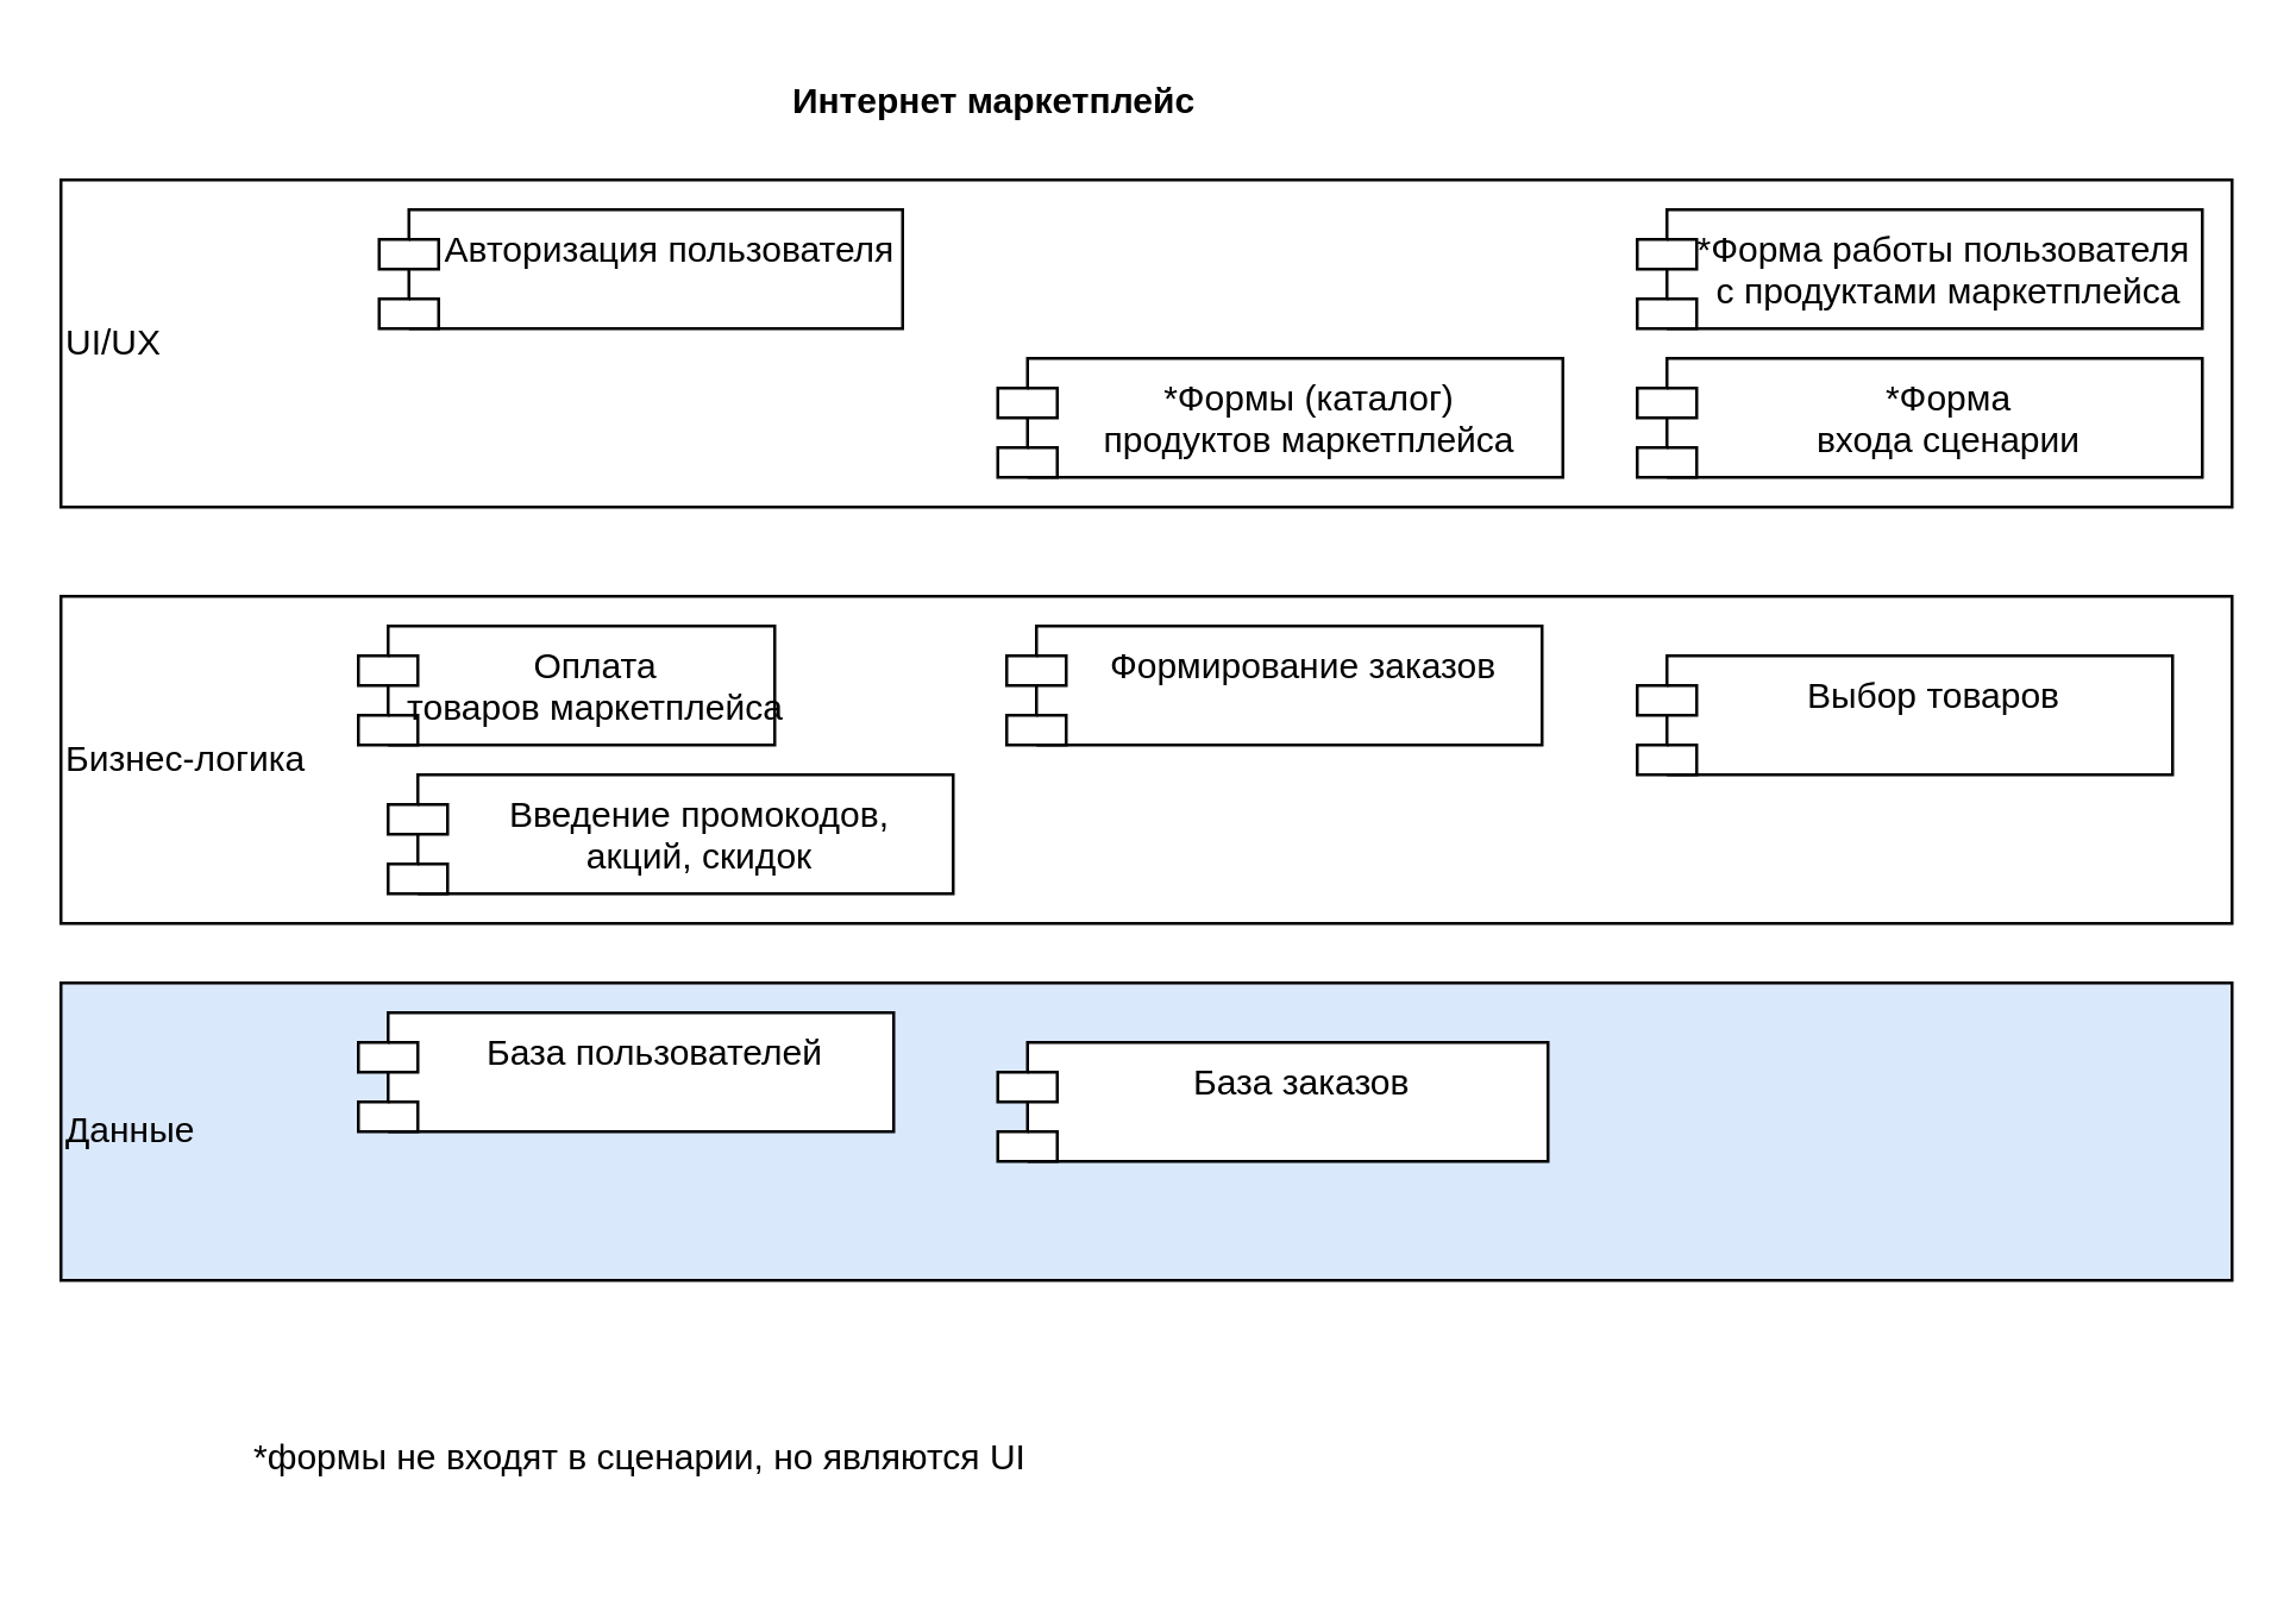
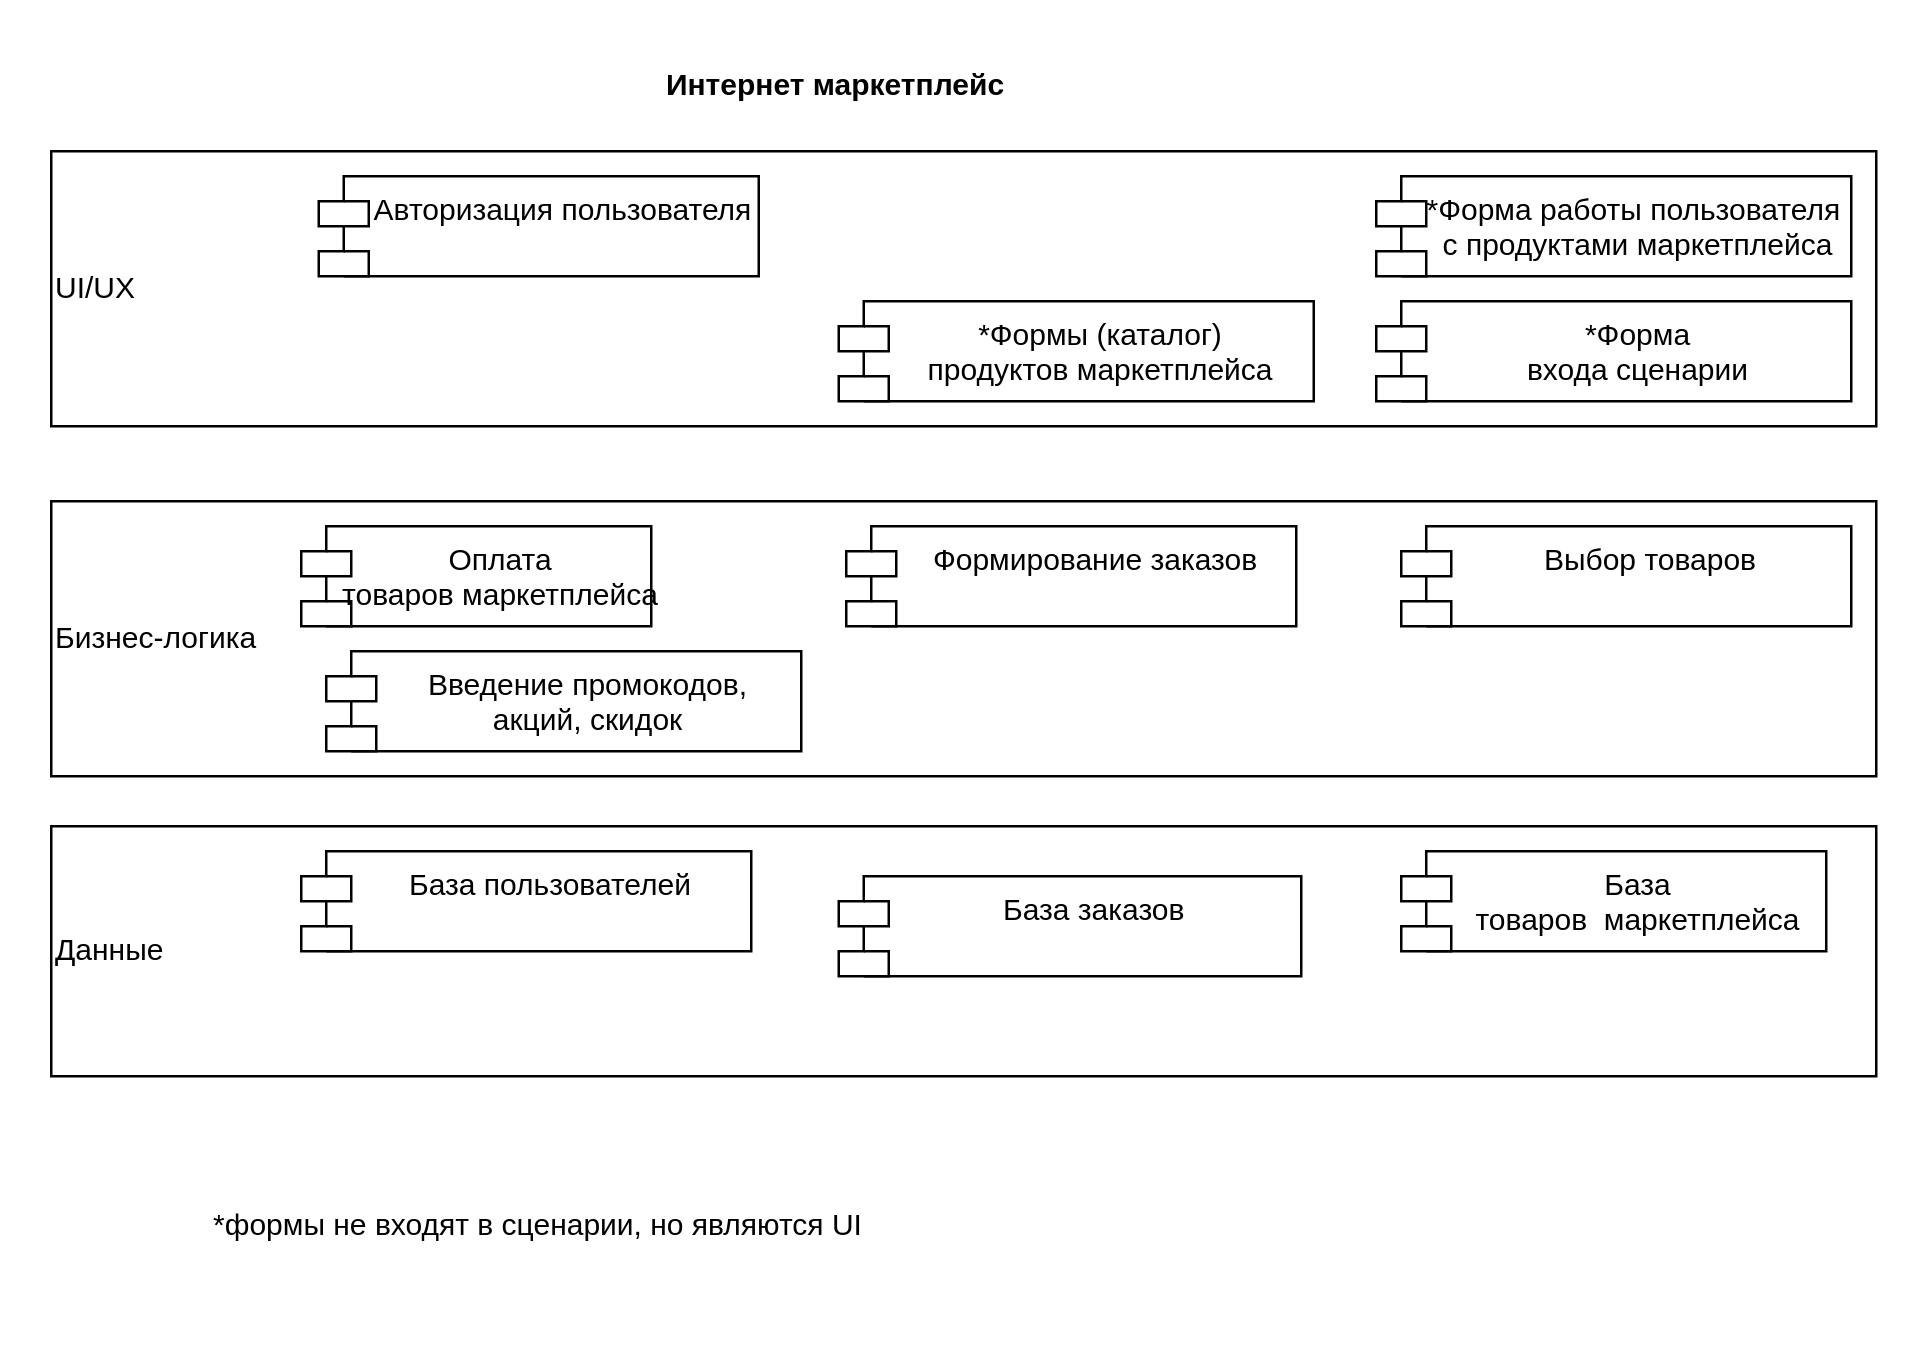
- <mxCell id="12" value="Выбор товаров" style="shape=module;align=left;spacingLeft=20;align=center;verticalAlign=top;" vertex="1" parent="1"><mxGeometry x="550" y="220" width="180" height="40" as="geometry" /></mxCell>
+ <mxCell id="12" value="Выбор товаров" style="shape=module;align=left;spacingLeft=20;align=center;verticalAlign=top;" vertex="1" parent="1"><mxGeometry x="560" y="210" width="180" height="40" as="geometry" /></mxCell>
+ <mxCell id="16" value="База &#10;товаров  маркетплейса" style="shape=module;align=left;spacingLeft=20;align=center;verticalAlign=top;" vertex="1" parent="1"><mxGeometry x="560" y="340" width="170" height="40" as="geometry" /></mxCell>
- <mxCell id="5" value="Данные" style="html=1;align=left;fillColor=#dae8fc;" vertex="1" parent="1"><mxGeometry x="20" y="330" width="730" height="100" as="geometry" /></mxCell>
+ <mxCell id="5" value="Данные" style="html=1;align=left;" vertex="1" parent="1"><mxGeometry x="20" y="330" width="730" height="100" as="geometry" /></mxCell>
